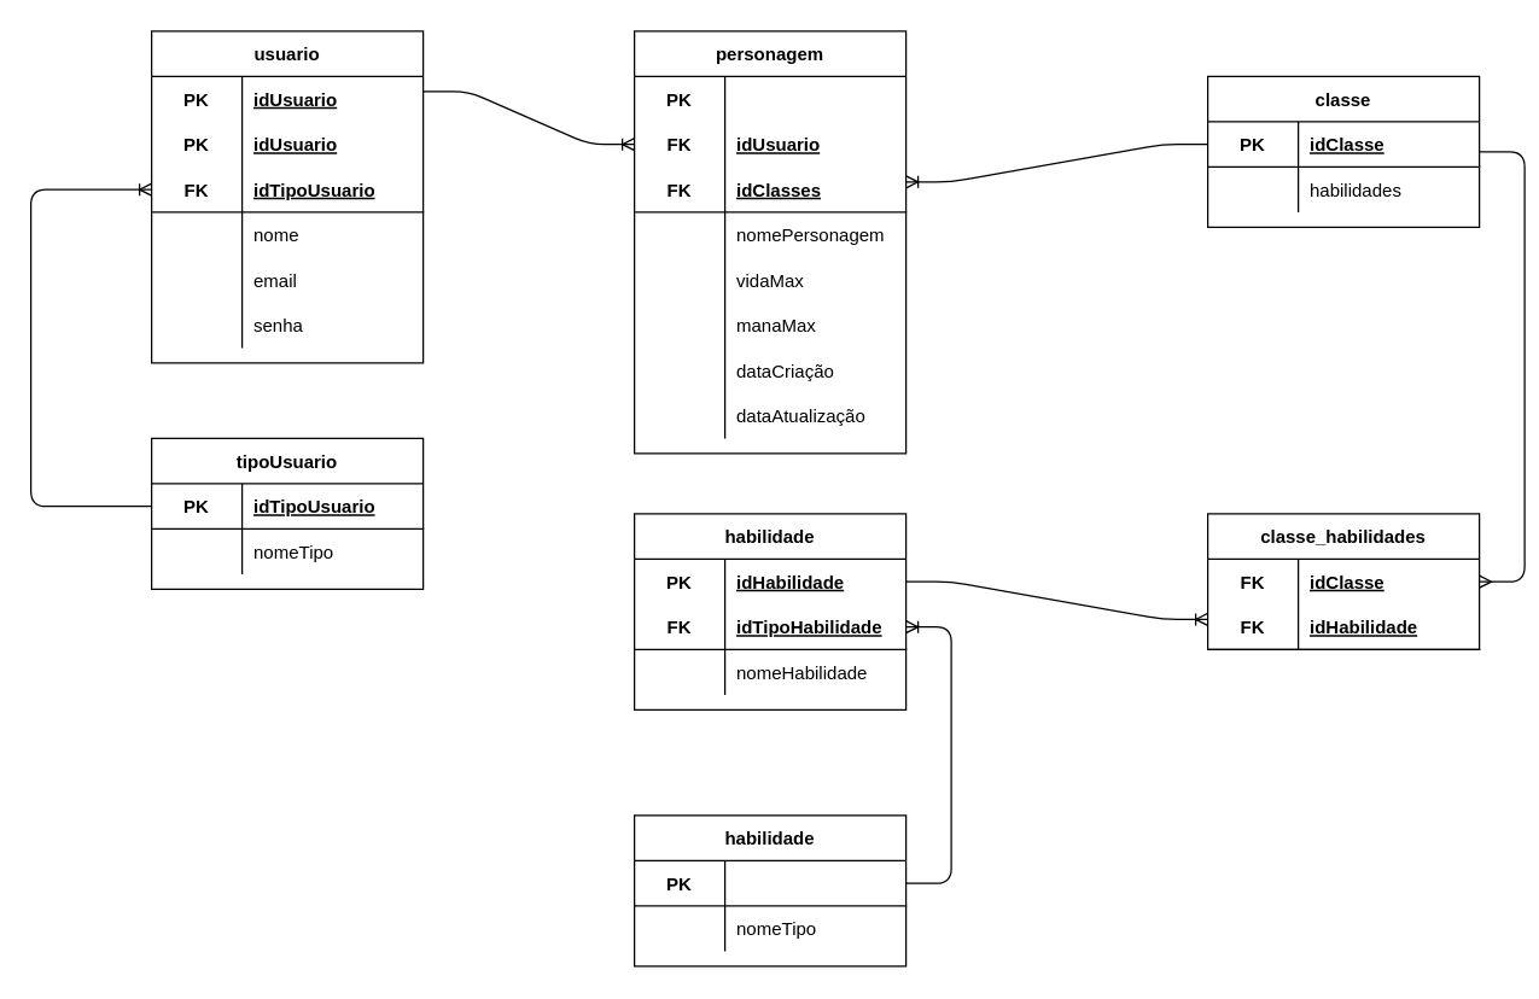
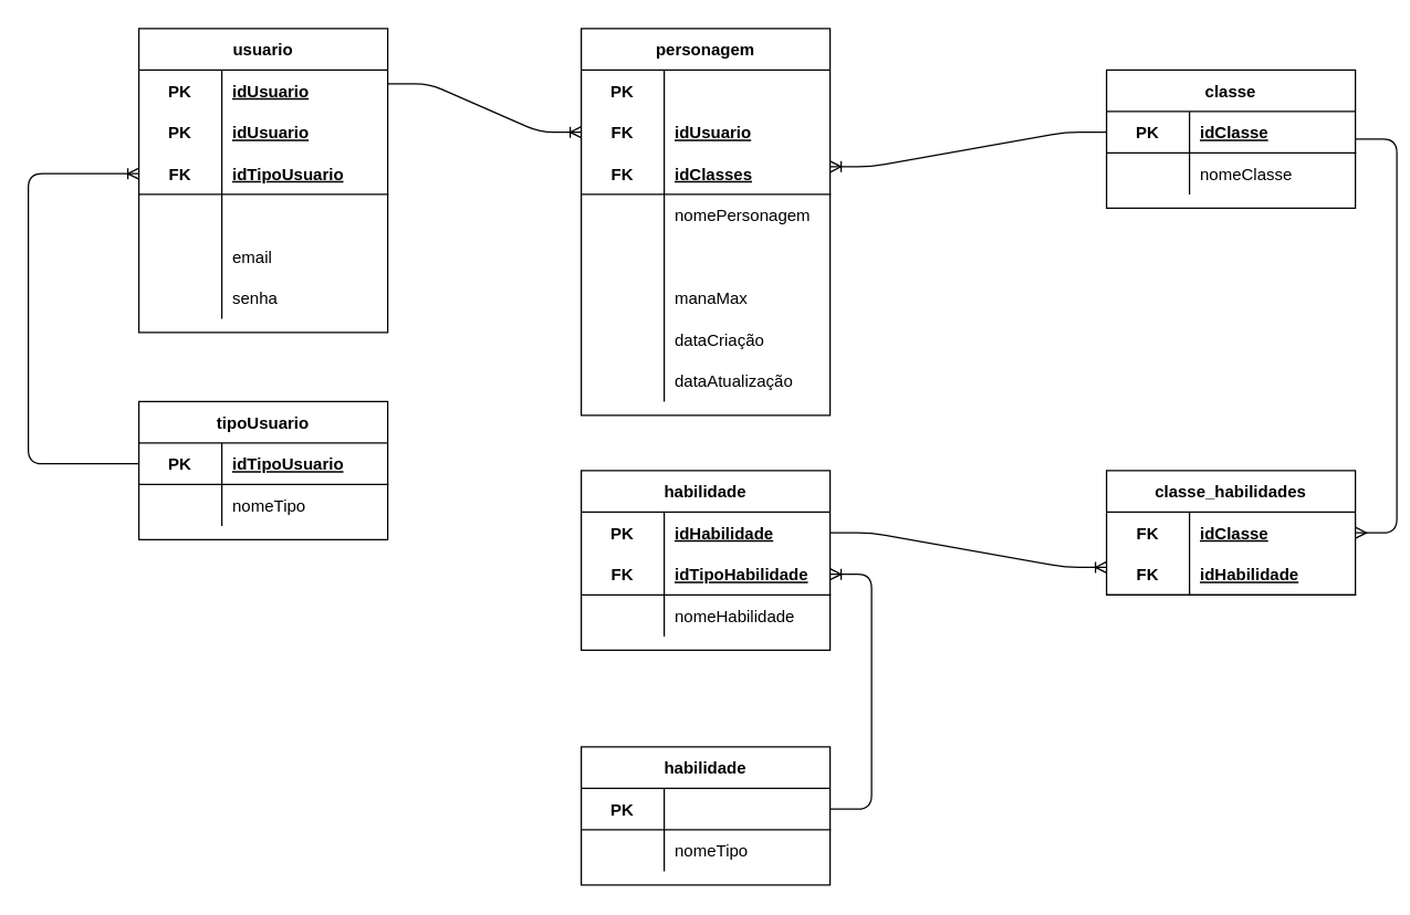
- <mxCell id="32" value="habilidades" style="shape=partialRectangle;connectable=0;fillColor=none;top=0;left=0;bottom=0;right=0;align=left;spacingLeft=6;overflow=hidden;" parent="30" vertex="1"><mxGeometry x="60" width="120" height="30" as="geometry" /></mxCell>
+ <mxCell id="32" value="nomeClasse" style="shape=partialRectangle;connectable=0;fillColor=none;top=0;left=0;bottom=0;right=0;align=left;spacingLeft=6;overflow=hidden;" parent="30" vertex="1"><mxGeometry x="60" width="120" height="30" as="geometry" /></mxCell>
- <mxCell id="72" value="nome" style="shape=partialRectangle;connectable=0;fillColor=none;top=0;left=0;bottom=0;right=0;align=left;spacingLeft=6;overflow=hidden;" vertex="1" parent="70"><mxGeometry x="60" width="120" height="30" as="geometry" /></mxCell>
- <mxCell id="16" value="vidaMax" style="shape=partialRectangle;connectable=0;fillColor=none;top=0;left=0;bottom=0;right=0;align=left;spacingLeft=6;overflow=hidden;" parent="14" vertex="1"><mxGeometry x="60" width="120" height="30" as="geometry" /></mxCell>
